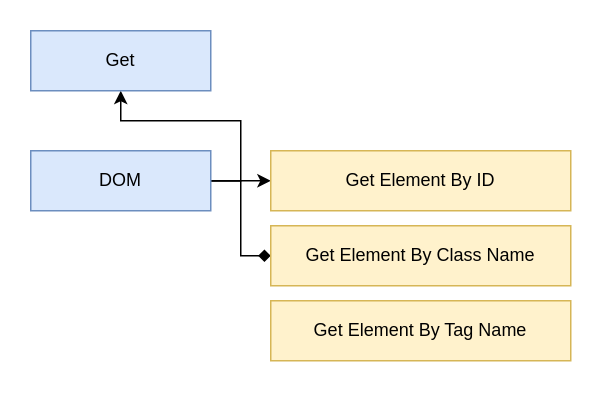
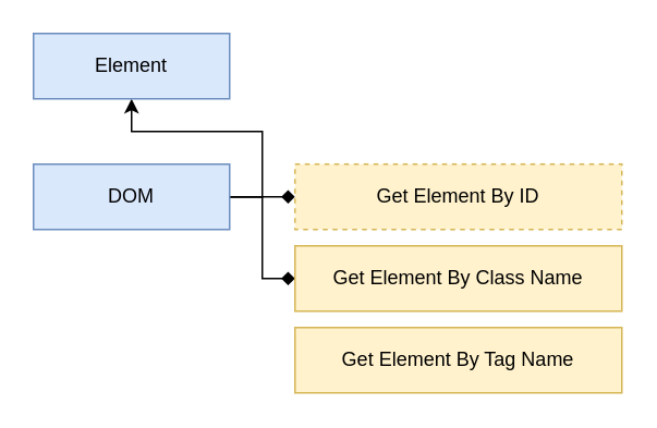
- <mxCell id="6" value="Get" style="rounded=0;whiteSpace=wrap;html=1;fillColor=#dae8fc;strokeColor=#6c8ebf;" vertex="1" parent="1"><mxGeometry x="20" y="20" width="120" height="40" as="geometry" /></mxCell>
+ <mxCell id="6" value="Element" style="rounded=0;whiteSpace=wrap;html=1;fillColor=#dae8fc;strokeColor=#6c8ebf;" vertex="1" parent="1"><mxGeometry x="20" y="20" width="120" height="40" as="geometry" /></mxCell>
- <mxCell id="2" value="" style="edgeStyle=orthogonalEdgeStyle;rounded=0;orthogonalLoop=1;jettySize=auto;html=1;" edge="1" parent="1" source="5" target="7"><mxGeometry relative="1" as="geometry" /></mxCell>
+ <mxCell id="2" value="" style="edgeStyle=orthogonalEdgeStyle;rounded=0;orthogonalLoop=1;jettySize=auto;html=1;endArrow=diamond;" edge="1" parent="1" source="5" target="7"><mxGeometry relative="1" as="geometry" /></mxCell>
- <mxCell id="7" value="Get Element By ID" style="rounded=0;whiteSpace=wrap;html=1;fillColor=#fff2cc;strokeColor=#d6b656;" vertex="1" parent="1"><mxGeometry x="180" y="100" width="200" height="40" as="geometry" /></mxCell>
+ <mxCell id="7" value="Get Element By ID" style="rounded=0;whiteSpace=wrap;html=1;fillColor=#fff2cc;strokeColor=#d6b656;dashed=1;" vertex="1" parent="1"><mxGeometry x="180" y="100" width="200" height="40" as="geometry" /></mxCell>
